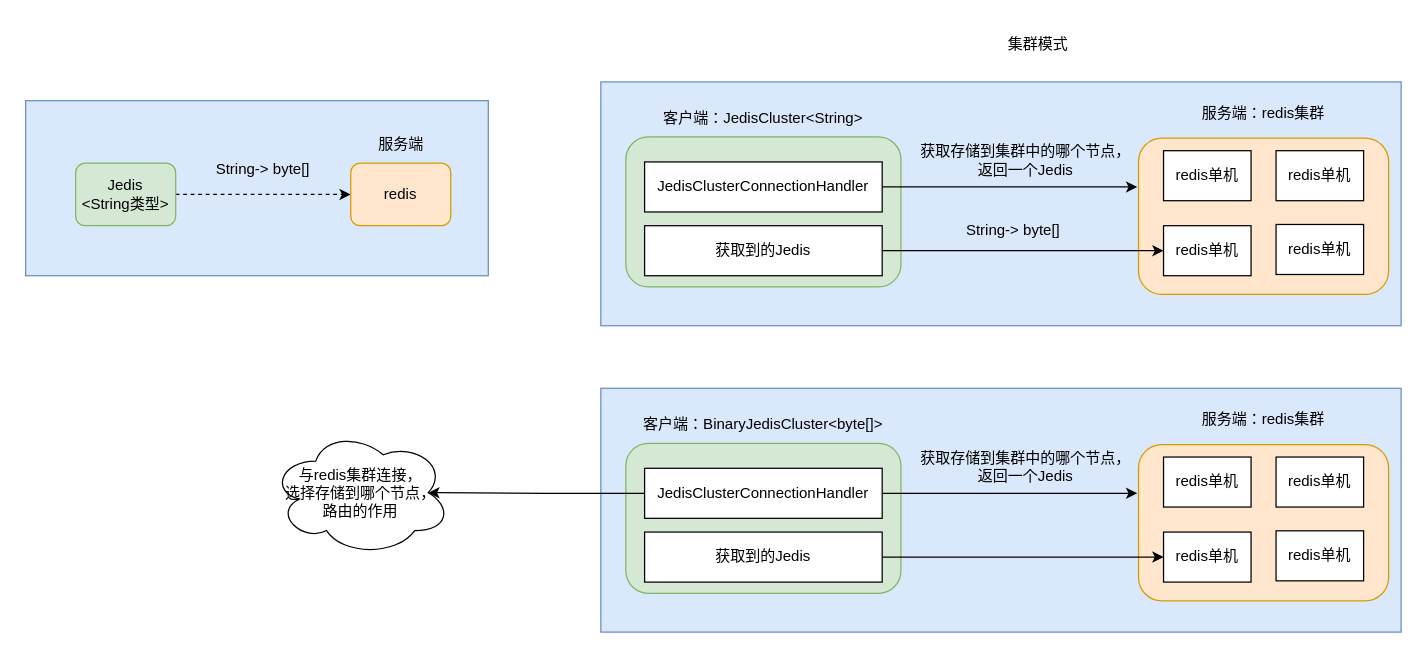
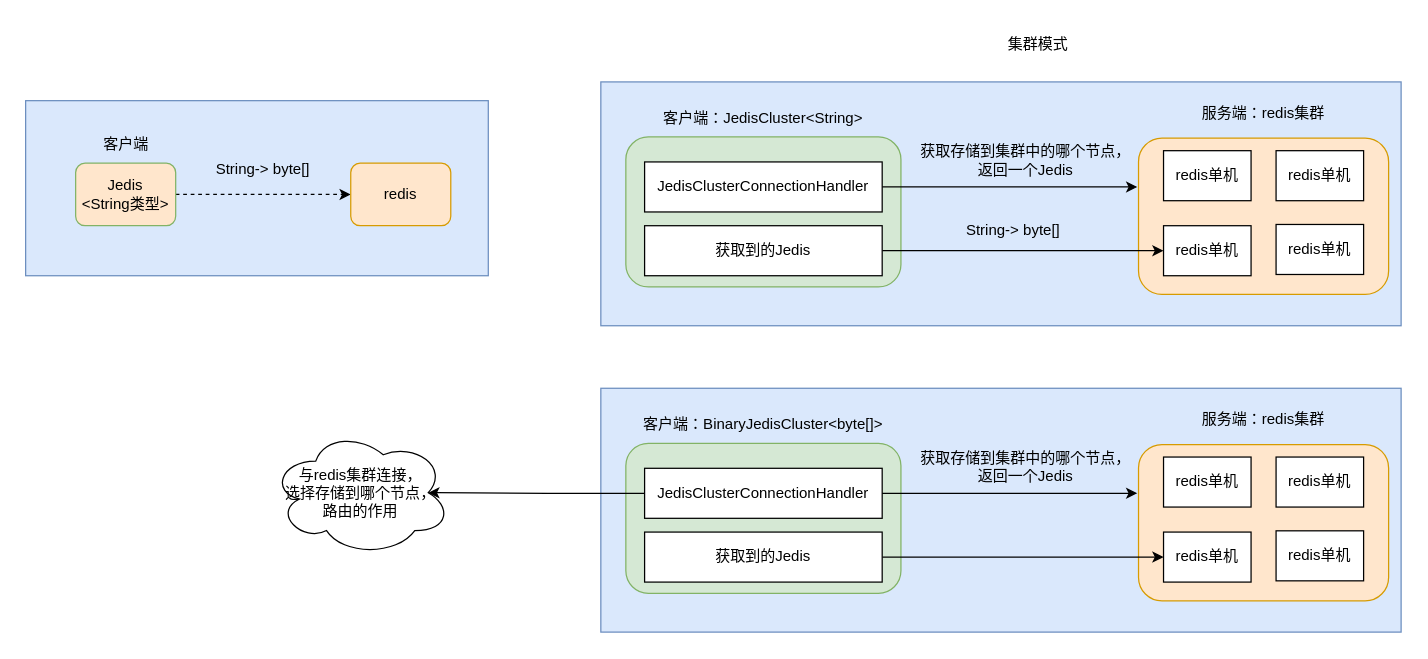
+ <mxCell id="6" value="客户端" style="text;html=1;align=center;verticalAlign=middle;resizable=0;points=[];autosize=1;strokeColor=none;fillColor=none;" vertex="1" parent="1"><mxGeometry x="70" y="100" width="60" height="30" as="geometry" /></mxCell>
- <mxCell id="7" value="服务端" style="text;html=1;align=center;verticalAlign=middle;resizable=0;points=[];autosize=1;strokeColor=none;fillColor=none;" vertex="1" parent="1"><mxGeometry x="290" y="100" width="60" height="30" as="geometry" /></mxCell>
- <mxCell id="4" value="Jedis&lt;div&gt;&amp;lt;String类型&amp;gt;&lt;/div&gt;" style="rounded=1;whiteSpace=wrap;html=1;fillColor=#d5e8d4;strokeColor=#82b366;" vertex="1" parent="1"><mxGeometry x="60" y="130" width="80" height="50" as="geometry" /></mxCell>
+ <mxCell id="4" value="Jedis&lt;div&gt;&amp;lt;String类型&amp;gt;&lt;/div&gt;" style="rounded=1;whiteSpace=wrap;html=1;fillColor=#ffe6cc;strokeColor=#82b366;" vertex="1" parent="1"><mxGeometry x="60" y="130" width="80" height="50" as="geometry" /></mxCell>
